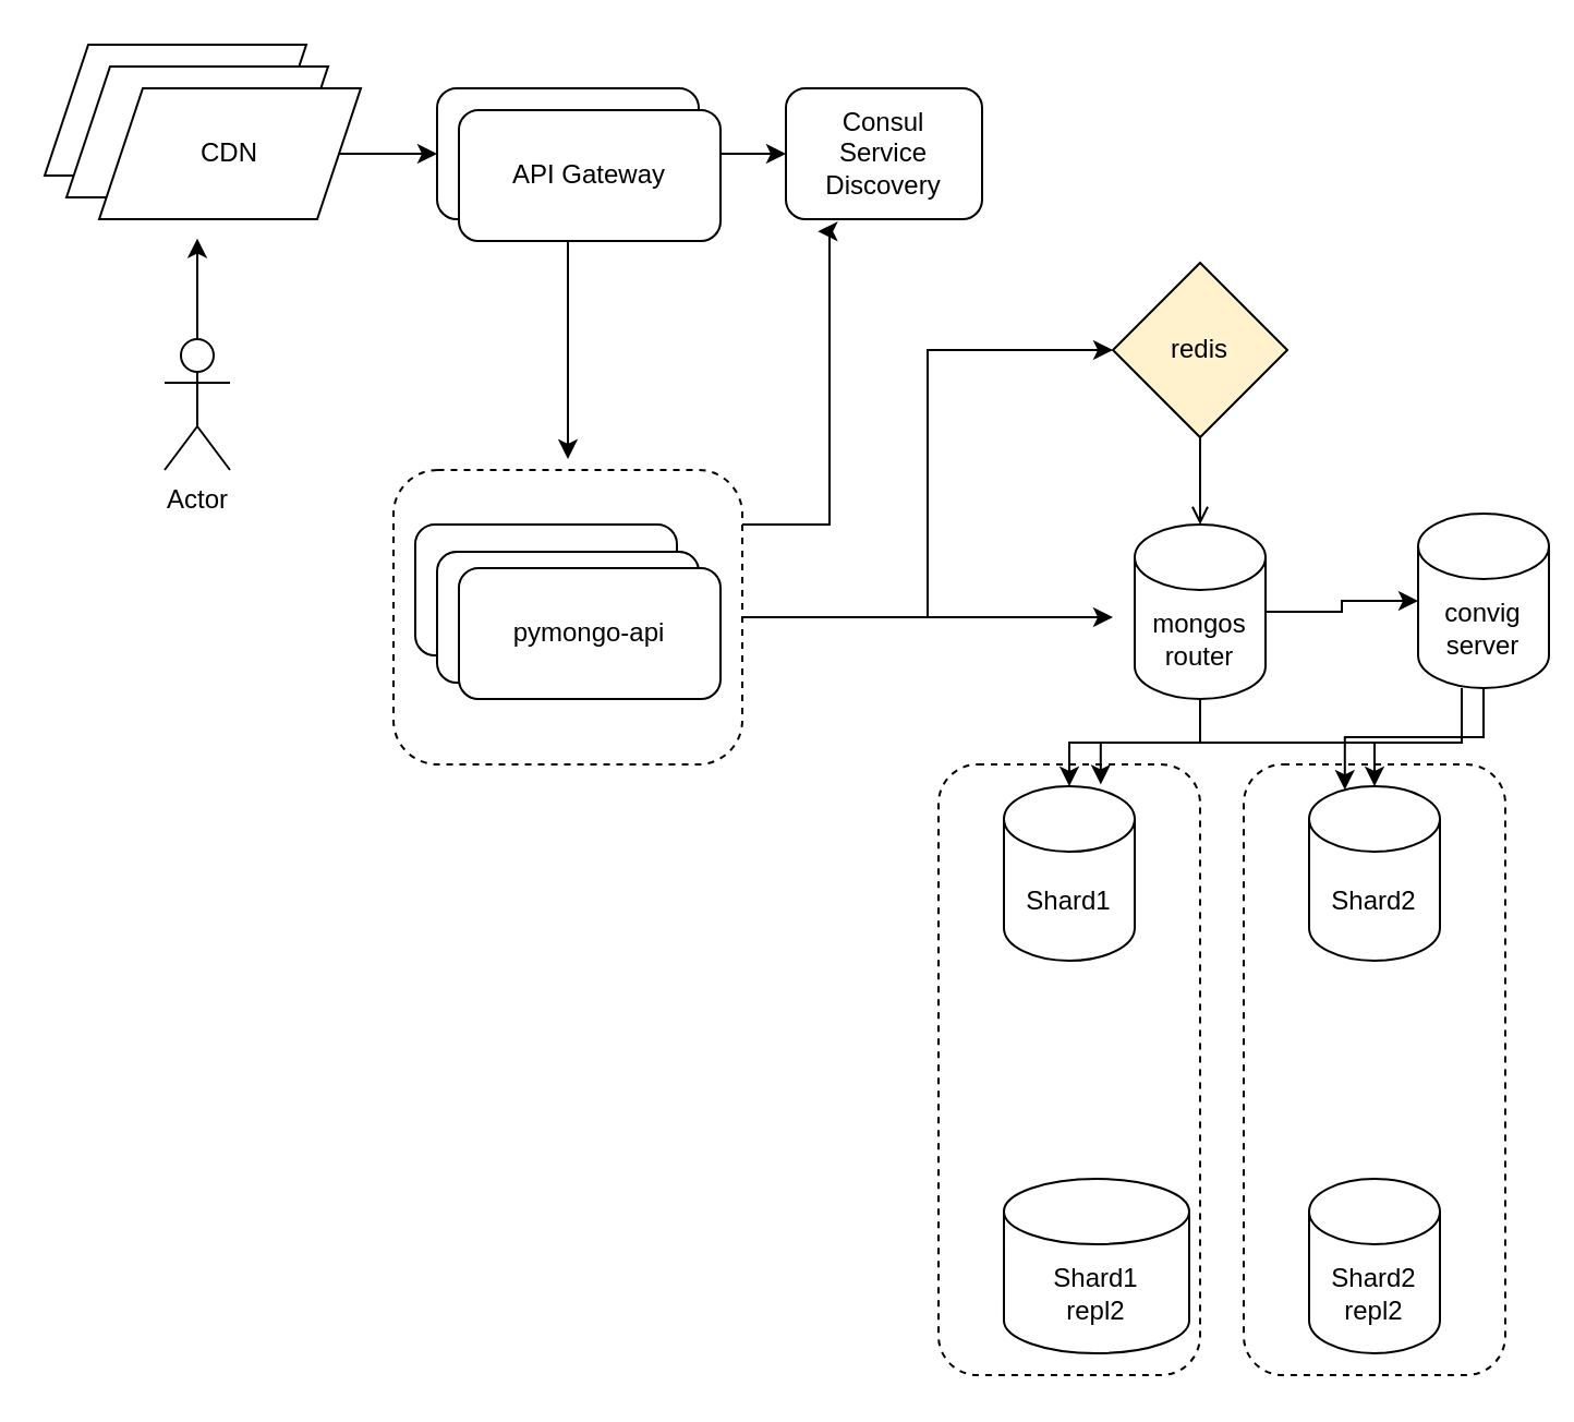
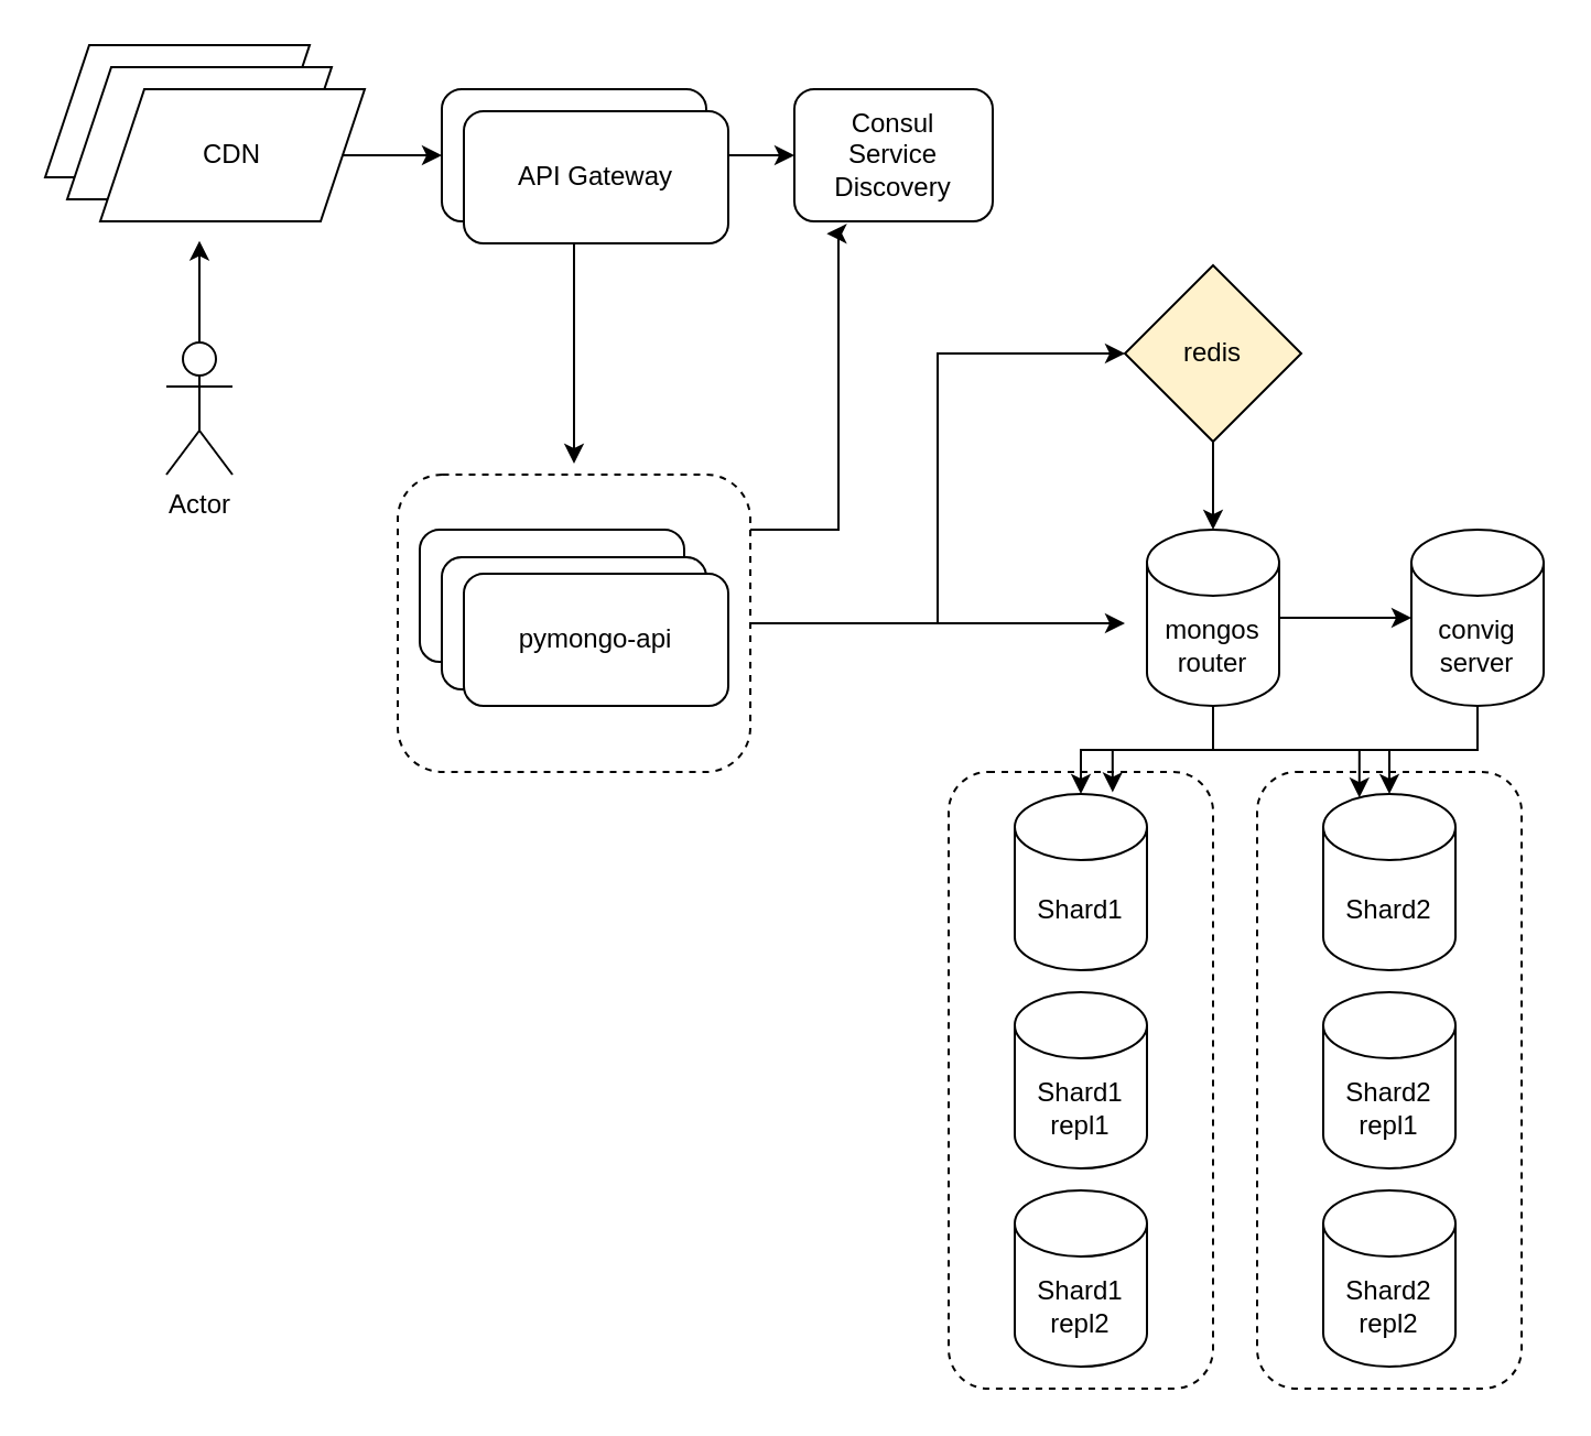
- <mxCell id="22" style="edgeStyle=orthogonalEdgeStyle;rounded=0;orthogonalLoop=1;jettySize=auto;html=1;entryX=0.5;entryY=0;entryDx=0;entryDy=0;entryPerimeter=0;endArrow=open;" parent="1" source="21" target="7" edge="1"><mxGeometry relative="1" as="geometry" /></mxCell>
+ <mxCell id="22" style="edgeStyle=orthogonalEdgeStyle;rounded=0;orthogonalLoop=1;jettySize=auto;html=1;entryX=0.5;entryY=0;entryDx=0;entryDy=0;entryPerimeter=0;" parent="1" source="21" target="7" edge="1"><mxGeometry relative="1" as="geometry" /></mxCell>
- <mxCell id="11" value="convig&lt;div&gt;server&lt;/div&gt;" style="shape=cylinder3;whiteSpace=wrap;html=1;boundedLbl=1;backgroundOutline=1;size=15;" parent="1" vertex="1"><mxGeometry x="650" y="235" width="60" height="80" as="geometry" /></mxCell>
+ <mxCell id="11" value="convig&lt;div&gt;server&lt;/div&gt;" style="shape=cylinder3;whiteSpace=wrap;html=1;boundedLbl=1;backgroundOutline=1;size=15;" parent="1" vertex="1"><mxGeometry x="640" y="240" width="60" height="80" as="geometry" /></mxCell>
+ <mxCell id="15" value="Shard1&lt;div&gt;repl1&lt;/div&gt;" style="shape=cylinder3;whiteSpace=wrap;html=1;boundedLbl=1;backgroundOutline=1;size=15;" parent="1" vertex="1"><mxGeometry x="460" y="450" width="60" height="80" as="geometry" /></mxCell>
+ <mxCell id="17" value="Shard2&lt;div&gt;repl1&lt;/div&gt;" style="shape=cylinder3;whiteSpace=wrap;html=1;boundedLbl=1;backgroundOutline=1;size=15;" parent="1" vertex="1"><mxGeometry x="600" y="450" width="60" height="80" as="geometry" /></mxCell>
- <mxCell id="16" value="Shard1&lt;div&gt;repl2&lt;/div&gt;" style="shape=cylinder3;whiteSpace=wrap;html=1;boundedLbl=1;backgroundOutline=1;size=15;" parent="1" vertex="1"><mxGeometry x="460" y="540" width="85" height="80" as="geometry" /></mxCell>
+ <mxCell id="16" value="Shard1&lt;div&gt;repl2&lt;/div&gt;" style="shape=cylinder3;whiteSpace=wrap;html=1;boundedLbl=1;backgroundOutline=1;size=15;" parent="1" vertex="1"><mxGeometry x="460" y="540" width="60" height="80" as="geometry" /></mxCell>
